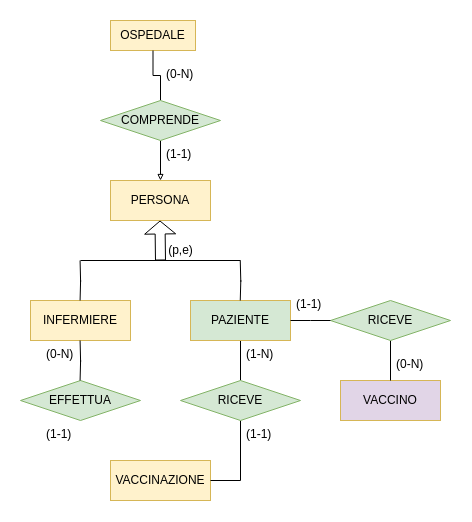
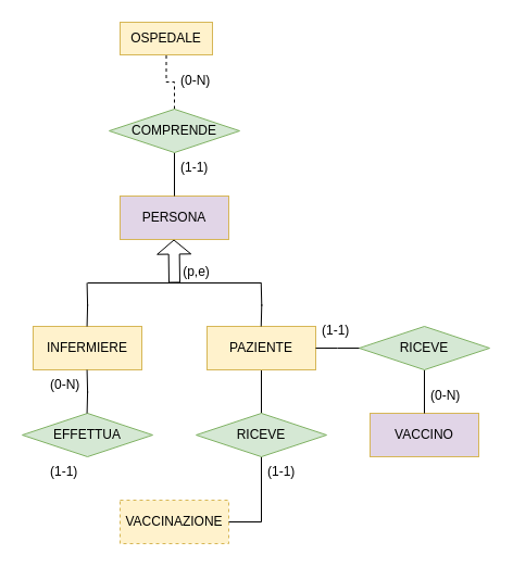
- <mxCell id="10" style="edgeStyle=orthogonalEdgeStyle;rounded=0;orthogonalLoop=1;jettySize=auto;html=1;exitX=0.5;exitY=0;exitDx=0;exitDy=0;entryX=0.5;entryY=1;entryDx=0;entryDy=0;fontSize=9;startArrow=none;startFill=0;endArrow=none;endFill=0;endSize=4;" parent="1" source="12" target="3" edge="1"><mxGeometry relative="1" as="geometry" /></mxCell>
+ <mxCell id="10" style="edgeStyle=orthogonalEdgeStyle;rounded=0;orthogonalLoop=1;jettySize=auto;html=1;exitX=0.5;exitY=0;exitDx=0;exitDy=0;entryX=0.5;entryY=1;entryDx=0;entryDy=0;fontSize=9;startArrow=none;startFill=0;endArrow=none;endFill=0;endSize=4;dashed=1;" parent="1" source="12" target="3" edge="1"><mxGeometry relative="1" as="geometry" /></mxCell>
- <mxCell id="11" style="edgeStyle=orthogonalEdgeStyle;rounded=0;orthogonalLoop=1;jettySize=auto;html=1;exitX=0.5;exitY=1;exitDx=0;exitDy=0;entryX=0.5;entryY=0;entryDx=0;entryDy=0;fontSize=9;startArrow=none;startFill=0;endArrow=block;endFill=0;endSize=4;" parent="1" source="12" target="2" edge="1"><mxGeometry relative="1" as="geometry" /></mxCell>
+ <mxCell id="11" style="edgeStyle=orthogonalEdgeStyle;rounded=0;orthogonalLoop=1;jettySize=auto;html=1;exitX=0.5;exitY=1;exitDx=0;exitDy=0;entryX=0.5;entryY=0;entryDx=0;entryDy=0;fontSize=9;startArrow=none;startFill=0;endArrow=none;endFill=0;endSize=4;" parent="1" source="12" target="2" edge="1"><mxGeometry relative="1" as="geometry" /></mxCell>
- <mxCell id="2" value="PERSONA" style="whiteSpace=wrap;html=1;align=center;fillColor=#fff2cc;strokeColor=#d6b656;" parent="1" vertex="1"><mxGeometry x="110" y="180" width="100" height="40" as="geometry" /></mxCell>
+ <mxCell id="2" value="PERSONA" style="whiteSpace=wrap;html=1;align=center;fillColor=#e1d5e7;strokeColor=#d6b656;" parent="1" vertex="1"><mxGeometry x="110" y="180" width="100" height="40" as="geometry" /></mxCell>
- <mxCell id="9" value="PAZIENTE" style="whiteSpace=wrap;html=1;align=center;fontSize=12;fillColor=#d5e8d4;strokeColor=#d6b656;" parent="1" vertex="1"><mxGeometry x="190" y="300" width="100" height="40" as="geometry" /></mxCell>
+ <mxCell id="9" value="PAZIENTE" style="whiteSpace=wrap;html=1;align=center;fontSize=12;fillColor=#fff2cc;strokeColor=#d6b656;" parent="1" vertex="1"><mxGeometry x="190" y="300" width="100" height="40" as="geometry" /></mxCell>
- <mxCell id="28" value="(1-N)" style="text;strokeColor=none;fillColor=none;spacingLeft=4;spacingRight=4;overflow=hidden;rotatable=0;points=[[0,0.5],[1,0.5]];portConstraint=eastwest;fontSize=12;" parent="1" vertex="1"><mxGeometry x="240" y="340" width="40" height="30" as="geometry" /></mxCell>
- <mxCell id="13" value="VACCINAZIONE" style="whiteSpace=wrap;html=1;align=center;fillColor=#fff2cc;strokeColor=#d6b656;" parent="1" vertex="1"><mxGeometry x="110" y="460" width="100" height="40" as="geometry" /></mxCell>
+ <mxCell id="13" value="VACCINAZIONE" style="whiteSpace=wrap;html=1;align=center;fillColor=#fff2cc;strokeColor=#d6b656;dashed=1;" parent="1" vertex="1"><mxGeometry x="110" y="460" width="100" height="40" as="geometry" /></mxCell>
